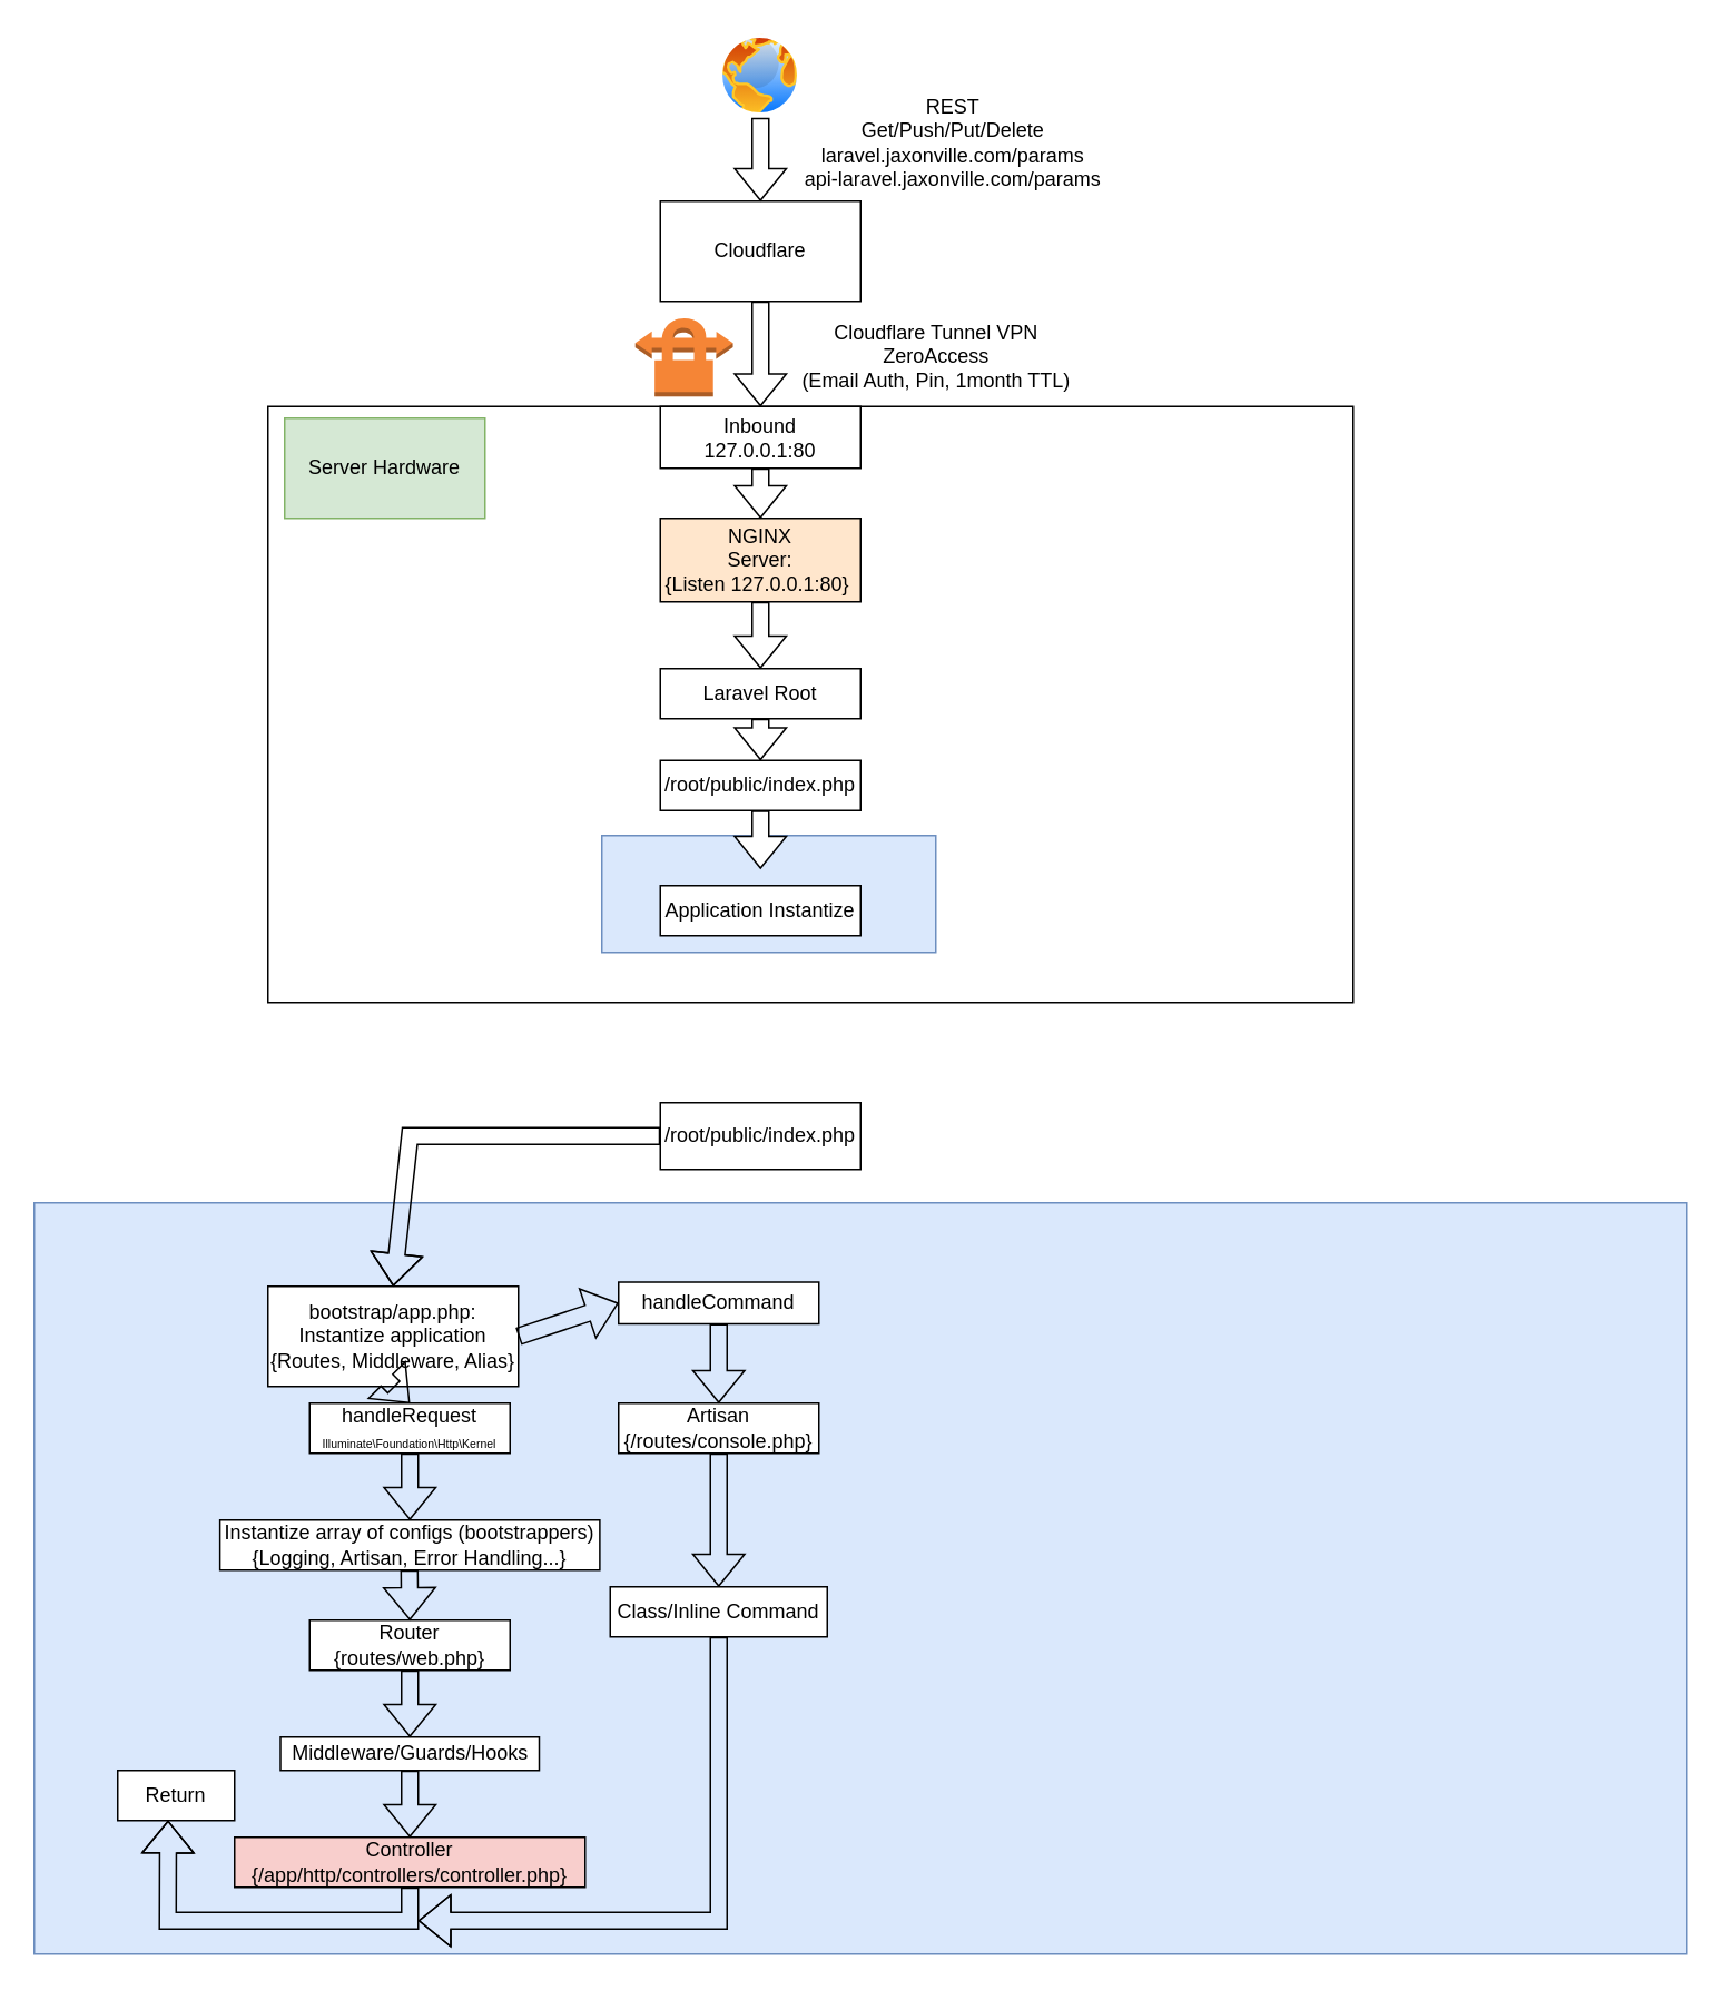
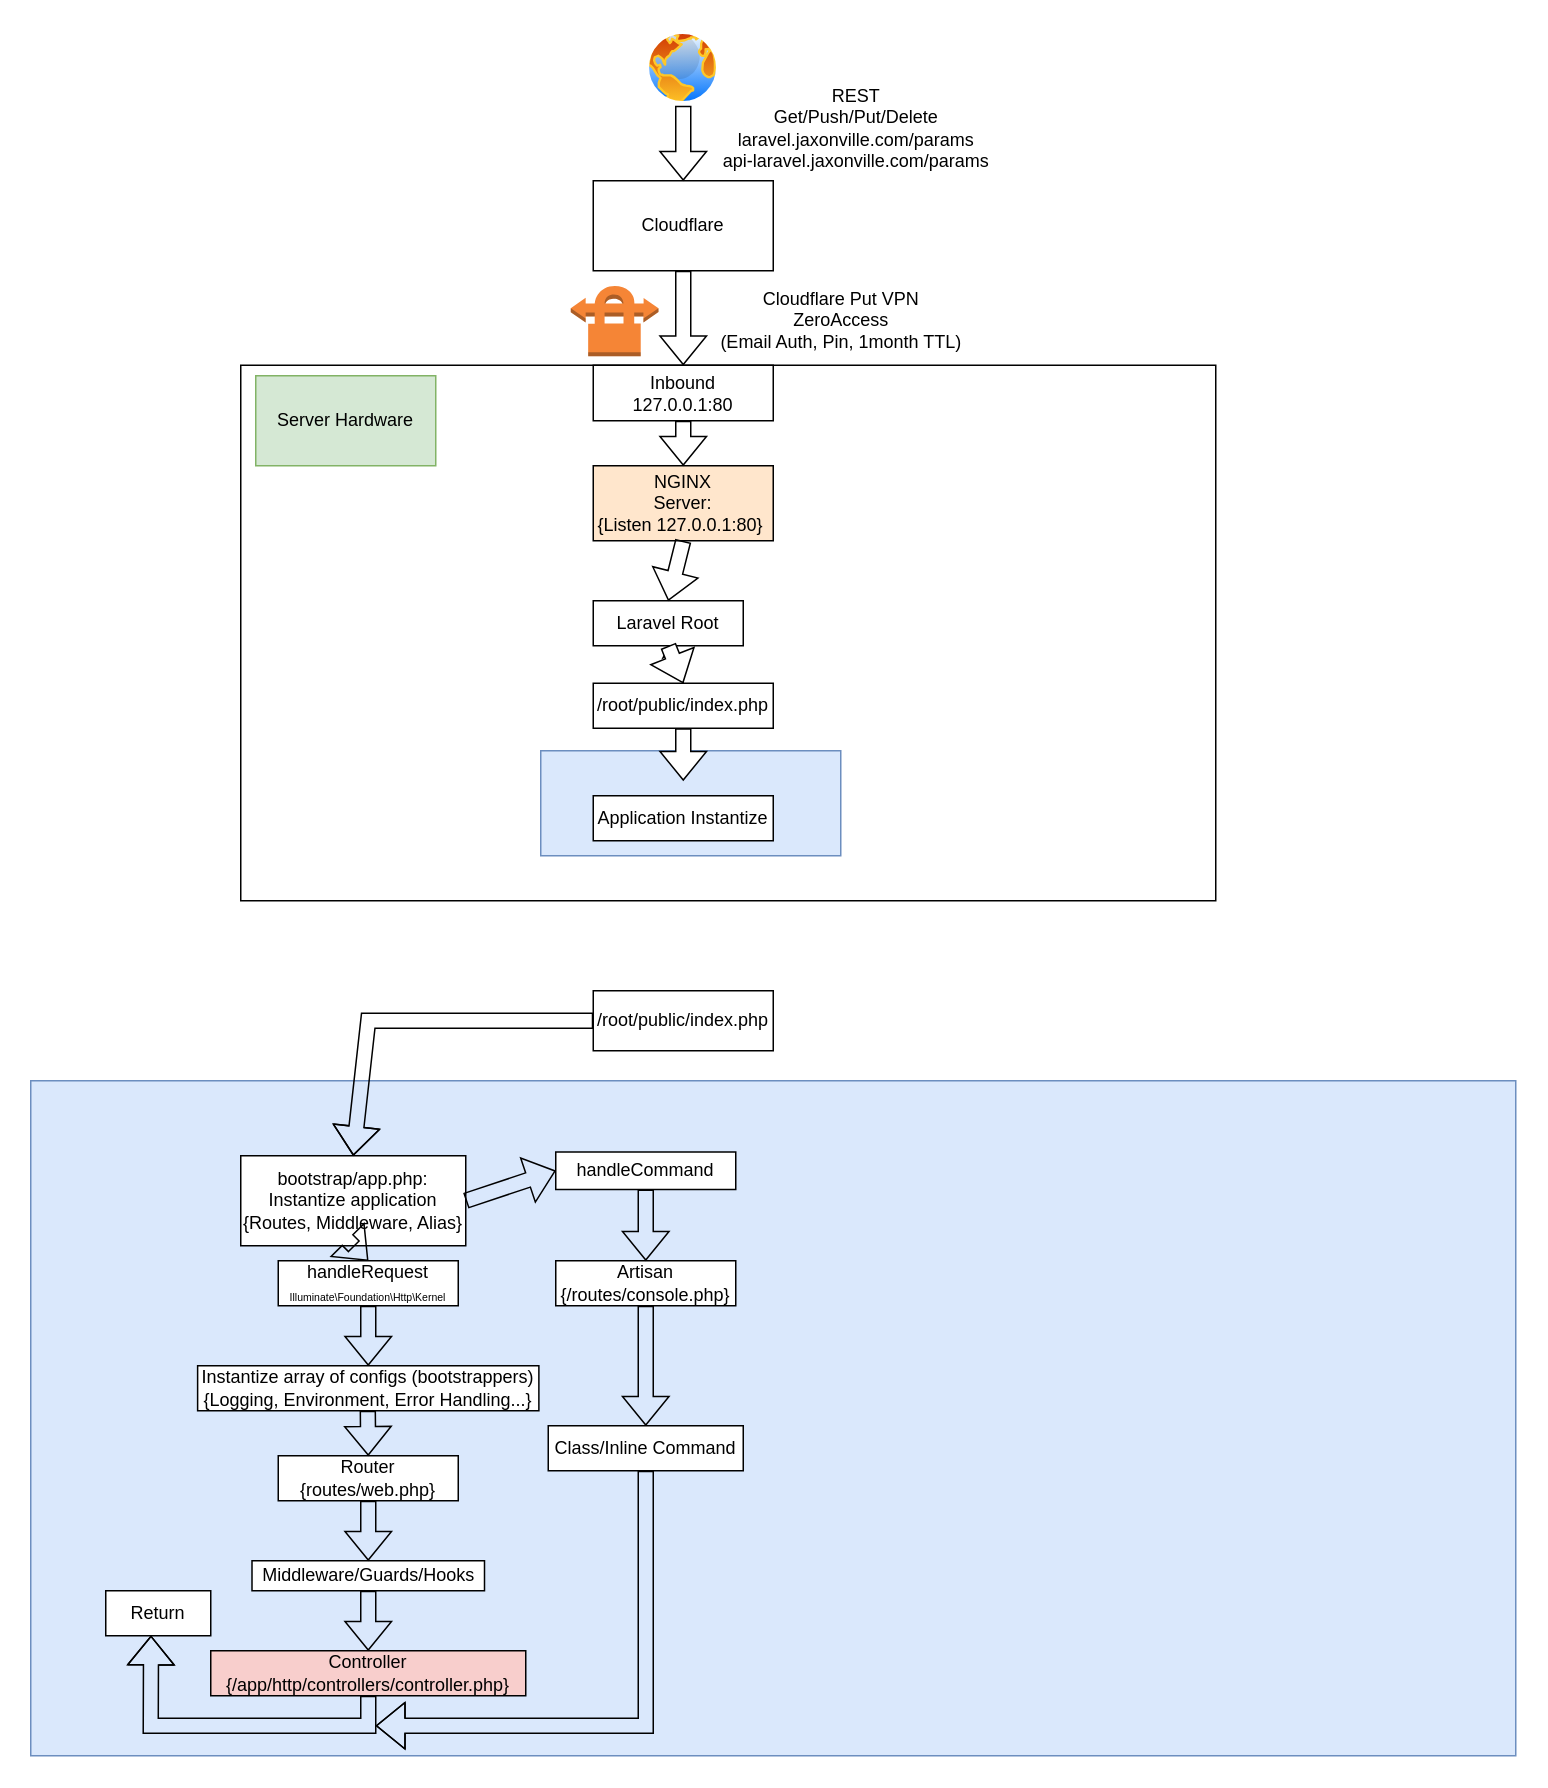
- <mxCell id="10" value="Cloudflare Tunnel VPN&lt;br&gt;ZeroAccess &lt;br&gt;(Email Auth, Pin, 1month TTL)" style="text;html=1;align=center;verticalAlign=middle;resizable=0;points=[];autosize=1;strokeColor=none;fillColor=none;" parent="1" vertex="1"><mxGeometry x="470" y="183" width="180" height="60" as="geometry" /></mxCell>
+ <mxCell id="10" value="Cloudflare Put VPN&lt;br&gt;ZeroAccess &lt;br&gt;(Email Auth, Pin, 1month TTL)" style="text;html=1;align=center;verticalAlign=middle;resizable=0;points=[];autosize=1;strokeColor=none;fillColor=none;" parent="1" vertex="1"><mxGeometry x="470" y="183" width="180" height="60" as="geometry" /></mxCell>
- <mxCell id="14" value="Laravel Root" style="rounded=0;whiteSpace=wrap;html=1;" parent="1" vertex="1"><mxGeometry x="395" y="400" width="120" height="30" as="geometry" /></mxCell>
+ <mxCell id="14" value="Laravel Root" style="rounded=0;whiteSpace=wrap;html=1;" parent="1" vertex="1"><mxGeometry x="395" y="400" width="100" height="30" as="geometry" /></mxCell>
- <mxCell id="31" value="Instantize array of configs (bootstrappers)&lt;br&gt;{Logging, Artisan, Error Handling...}" style="rounded=0;whiteSpace=wrap;html=1;" parent="1" vertex="1"><mxGeometry x="131.25" y="910" width="227.5" height="30" as="geometry" /></mxCell>
+ <mxCell id="31" value="Instantize array of configs (bootstrappers)&lt;br&gt;{Logging, Environment, Error Handling...}" style="rounded=0;whiteSpace=wrap;html=1;" parent="1" vertex="1"><mxGeometry x="131.25" y="910" width="227.5" height="30" as="geometry" /></mxCell>
